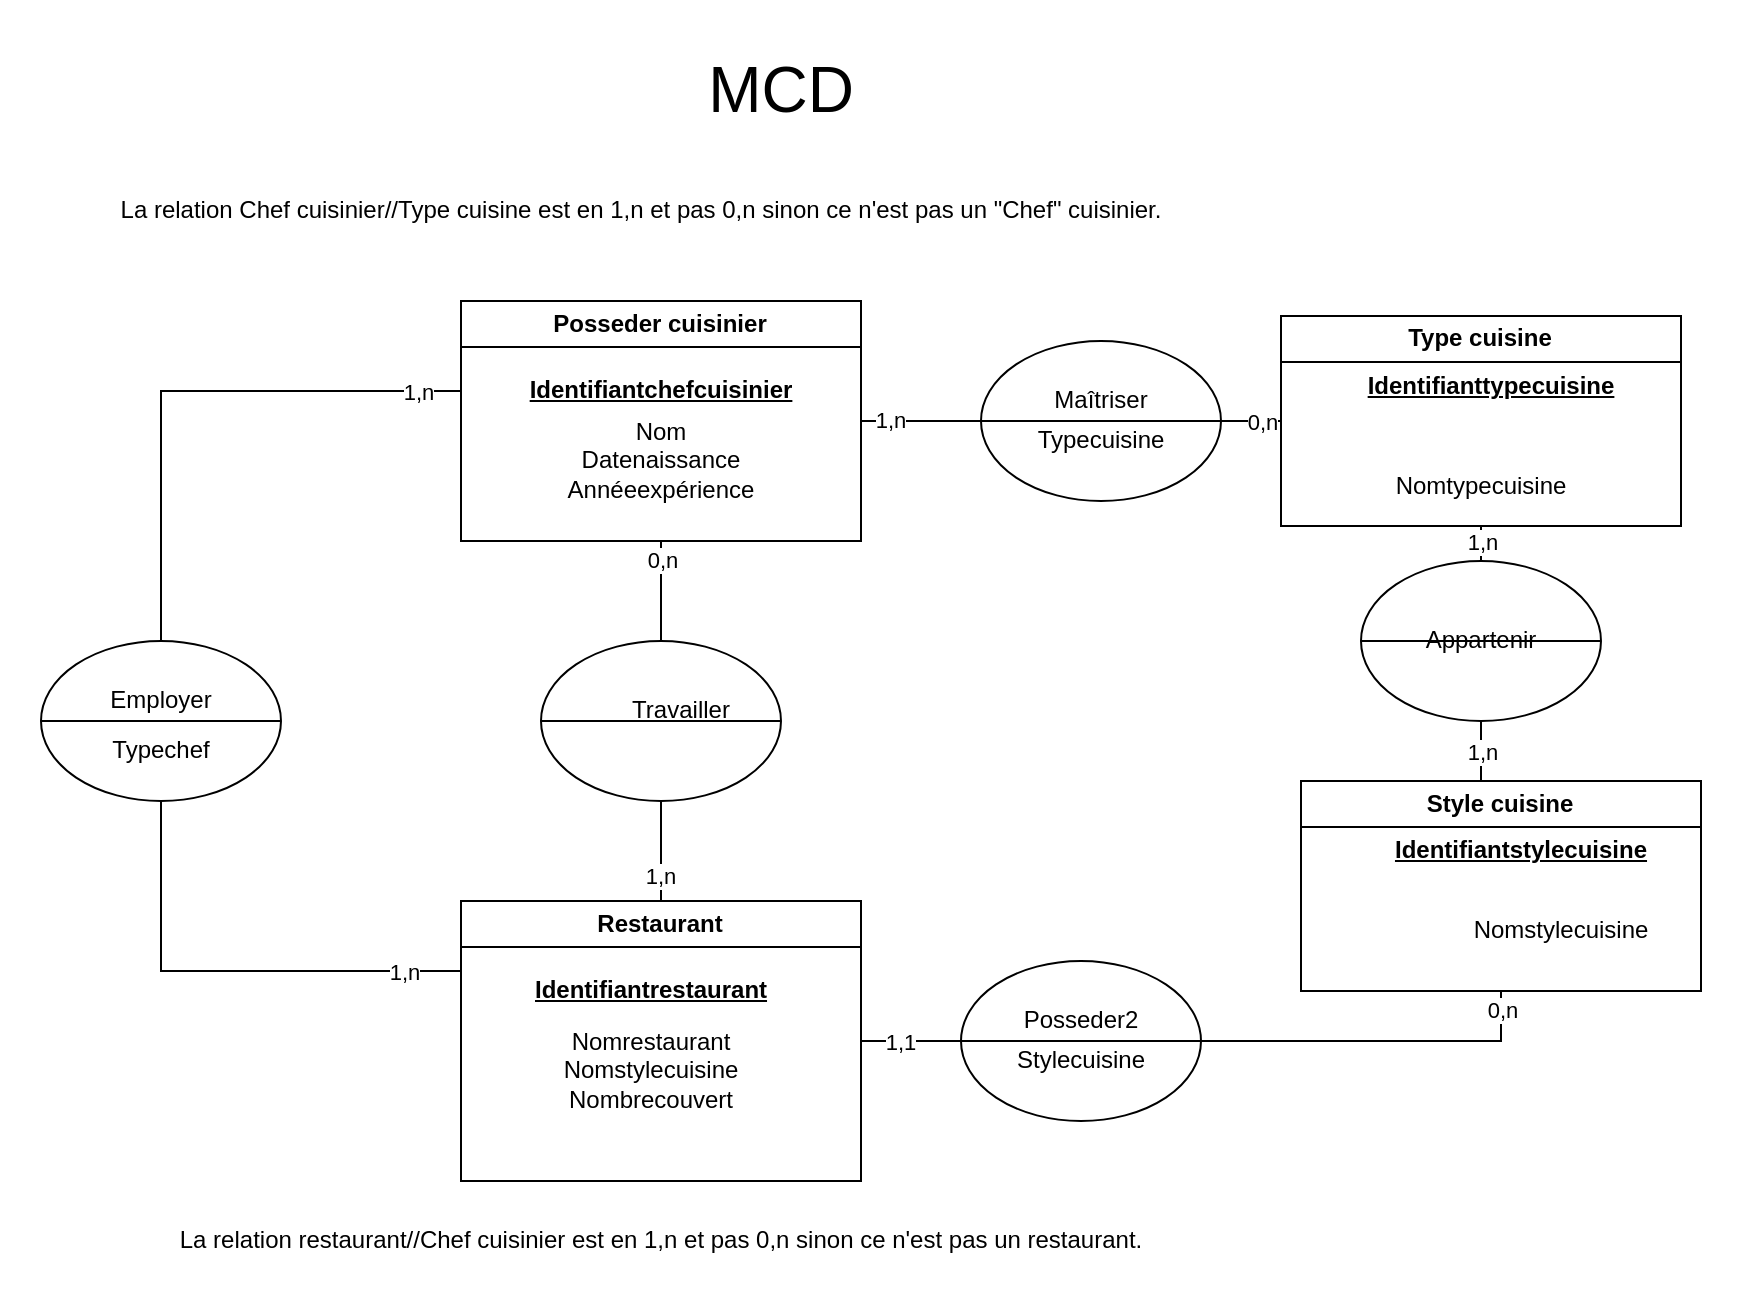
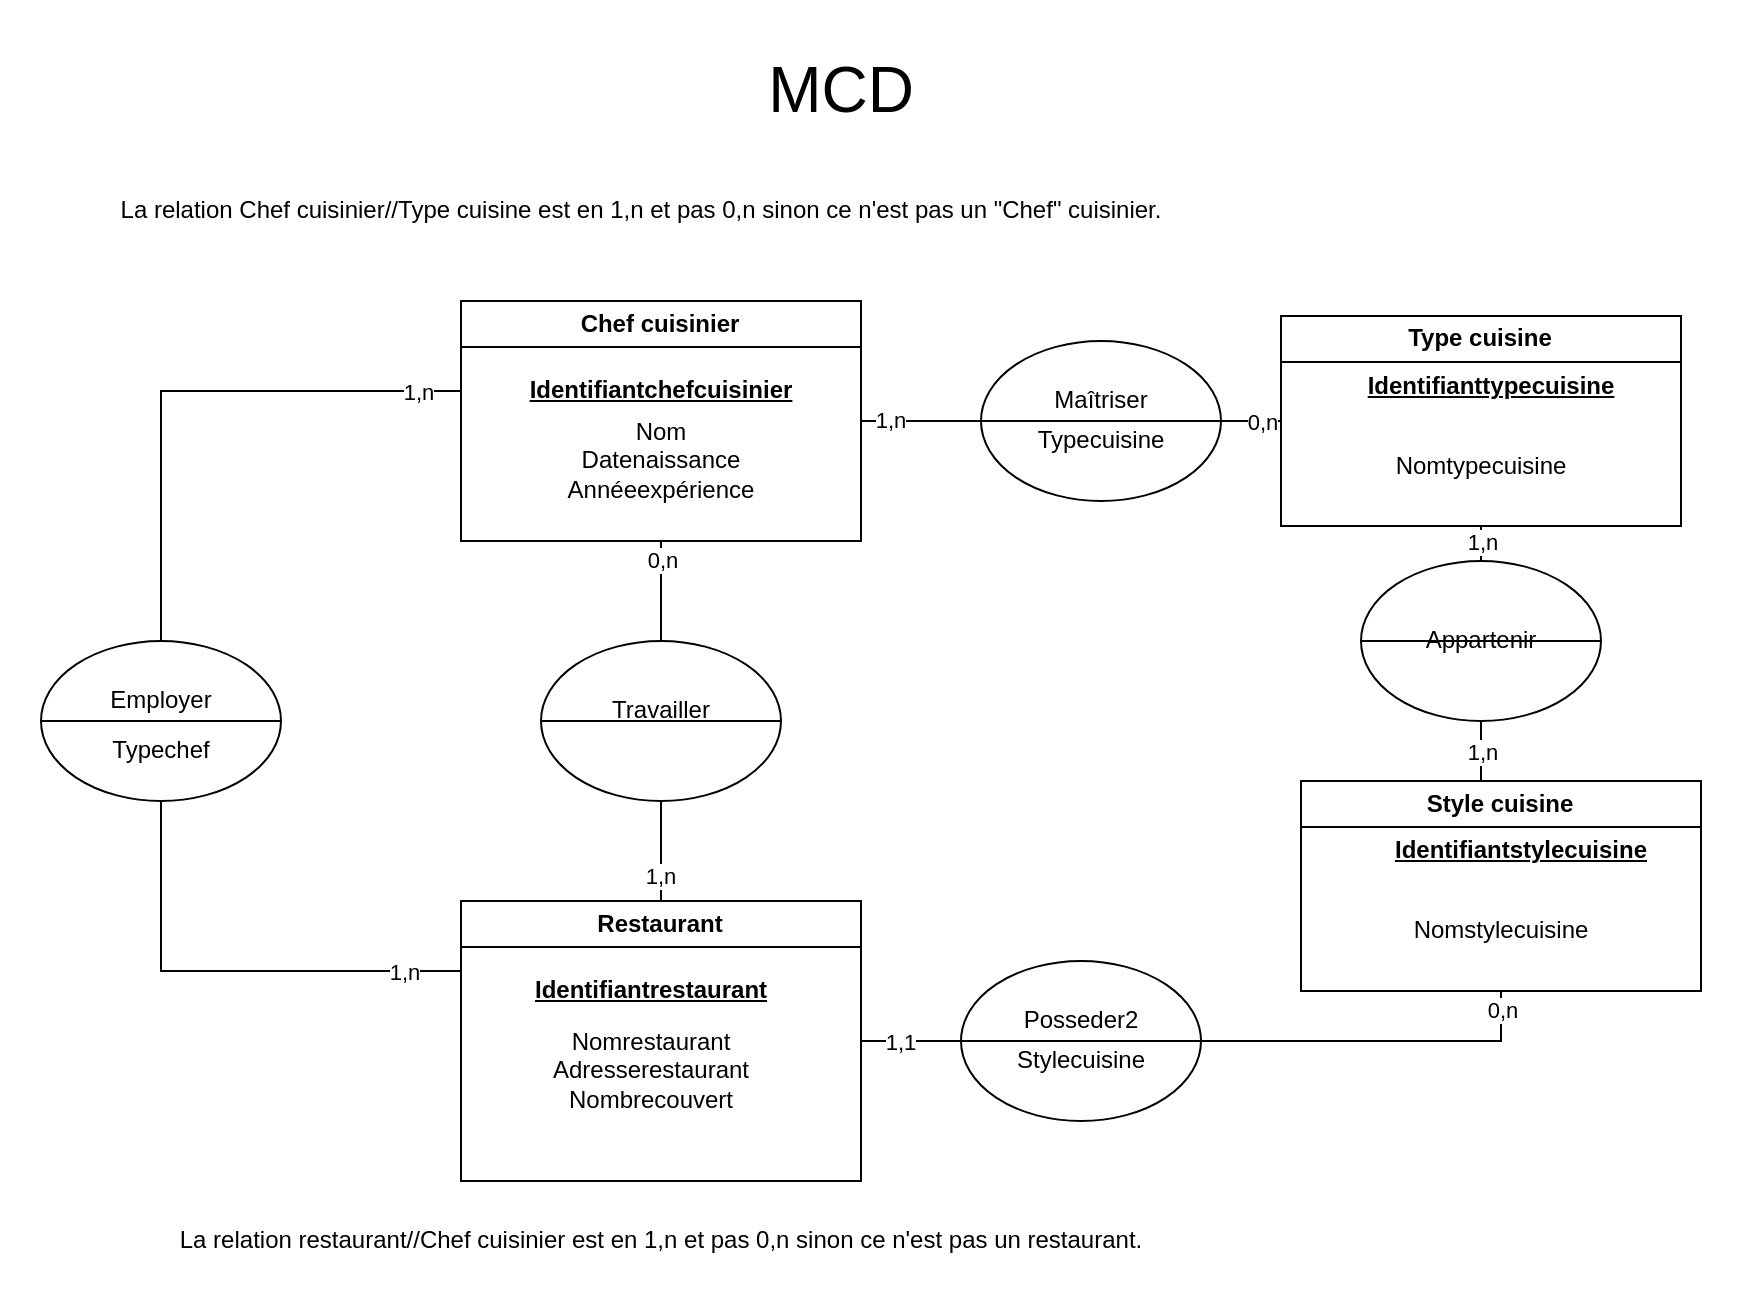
- <mxCell id="49" value="&lt;font style=&quot;font-size: 32px;&quot;&gt;MCD&lt;/font&gt;" style="text;html=1;align=center;verticalAlign=middle;resizable=0;points=[];autosize=1;strokeColor=none;fillColor=none;" parent="1" vertex="1"><mxGeometry x="340" y="20" width="100" height="50" as="geometry" /></mxCell>
+ <mxCell id="49" value="&lt;font style=&quot;font-size: 32px;&quot;&gt;MCD&lt;/font&gt;" style="text;html=1;align=center;verticalAlign=middle;resizable=0;points=[];autosize=1;strokeColor=none;fillColor=none;" parent="1" vertex="1"><mxGeometry x="370" y="20" width="100" height="50" as="geometry" /></mxCell>
- <mxCell id="2" value="Posseder cuisinier" style="swimlane;whiteSpace=wrap;html=1;" parent="1" vertex="1"><mxGeometry x="230" y="150" width="200" height="120" as="geometry" /></mxCell>
+ <mxCell id="2" value="Chef cuisinier" style="swimlane;whiteSpace=wrap;html=1;" parent="1" vertex="1"><mxGeometry x="230" y="150" width="200" height="120" as="geometry" /></mxCell>
- <mxCell id="42" value="Nomtypecuisine" style="text;html=1;align=center;verticalAlign=middle;resizable=0;points=[];autosize=1;strokeColor=none;fillColor=none;" parent="40" vertex="1"><mxGeometry x="45" y="70" width="110" height="30" as="geometry" /></mxCell>
+ <mxCell id="42" value="Nomtypecuisine" style="text;html=1;align=center;verticalAlign=middle;resizable=0;points=[];autosize=1;strokeColor=none;fillColor=none;" parent="40" vertex="1"><mxGeometry x="45" y="60" width="110" height="30" as="geometry" /></mxCell>
- <mxCell id="15" value="Travailler" style="text;html=1;align=center;verticalAlign=middle;resizable=0;points=[];autosize=1;strokeColor=none;fillColor=none;" parent="1" vertex="1"><mxGeometry x="305" y="340" width="70" height="30" as="geometry" /></mxCell>
+ <mxCell id="15" value="Travailler" style="text;html=1;align=center;verticalAlign=middle;resizable=0;points=[];autosize=1;strokeColor=none;fillColor=none;" parent="1" vertex="1"><mxGeometry x="295" y="340" width="70" height="30" as="geometry" /></mxCell>
- <mxCell id="7" value="Nomstylecuisine" style="text;html=1;align=center;verticalAlign=middle;resizable=0;points=[];autosize=1;strokeColor=none;fillColor=none;" parent="5" vertex="1"><mxGeometry x="75" y="60" width="110" height="30" as="geometry" /></mxCell>
+ <mxCell id="7" value="Nomstylecuisine" style="text;html=1;align=center;verticalAlign=middle;resizable=0;points=[];autosize=1;strokeColor=none;fillColor=none;" parent="5" vertex="1"><mxGeometry x="45" y="60" width="110" height="30" as="geometry" /></mxCell>
- <mxCell id="10" value="Nomrestaurant&lt;div&gt;Nomstylecuisine&lt;/div&gt;&lt;div&gt;Nombrecouvert&lt;/div&gt;" style="text;html=1;align=center;verticalAlign=middle;resizable=0;points=[];autosize=1;strokeColor=none;fillColor=none;" parent="8" vertex="1"><mxGeometry x="35" y="55" width="120" height="60" as="geometry" /></mxCell>
+ <mxCell id="10" value="Nomrestaurant&lt;div&gt;Adresserestaurant&lt;/div&gt;&lt;div&gt;Nombrecouvert&lt;/div&gt;" style="text;html=1;align=center;verticalAlign=middle;resizable=0;points=[];autosize=1;strokeColor=none;fillColor=none;" parent="8" vertex="1"><mxGeometry x="35" y="55" width="120" height="60" as="geometry" /></mxCell>
